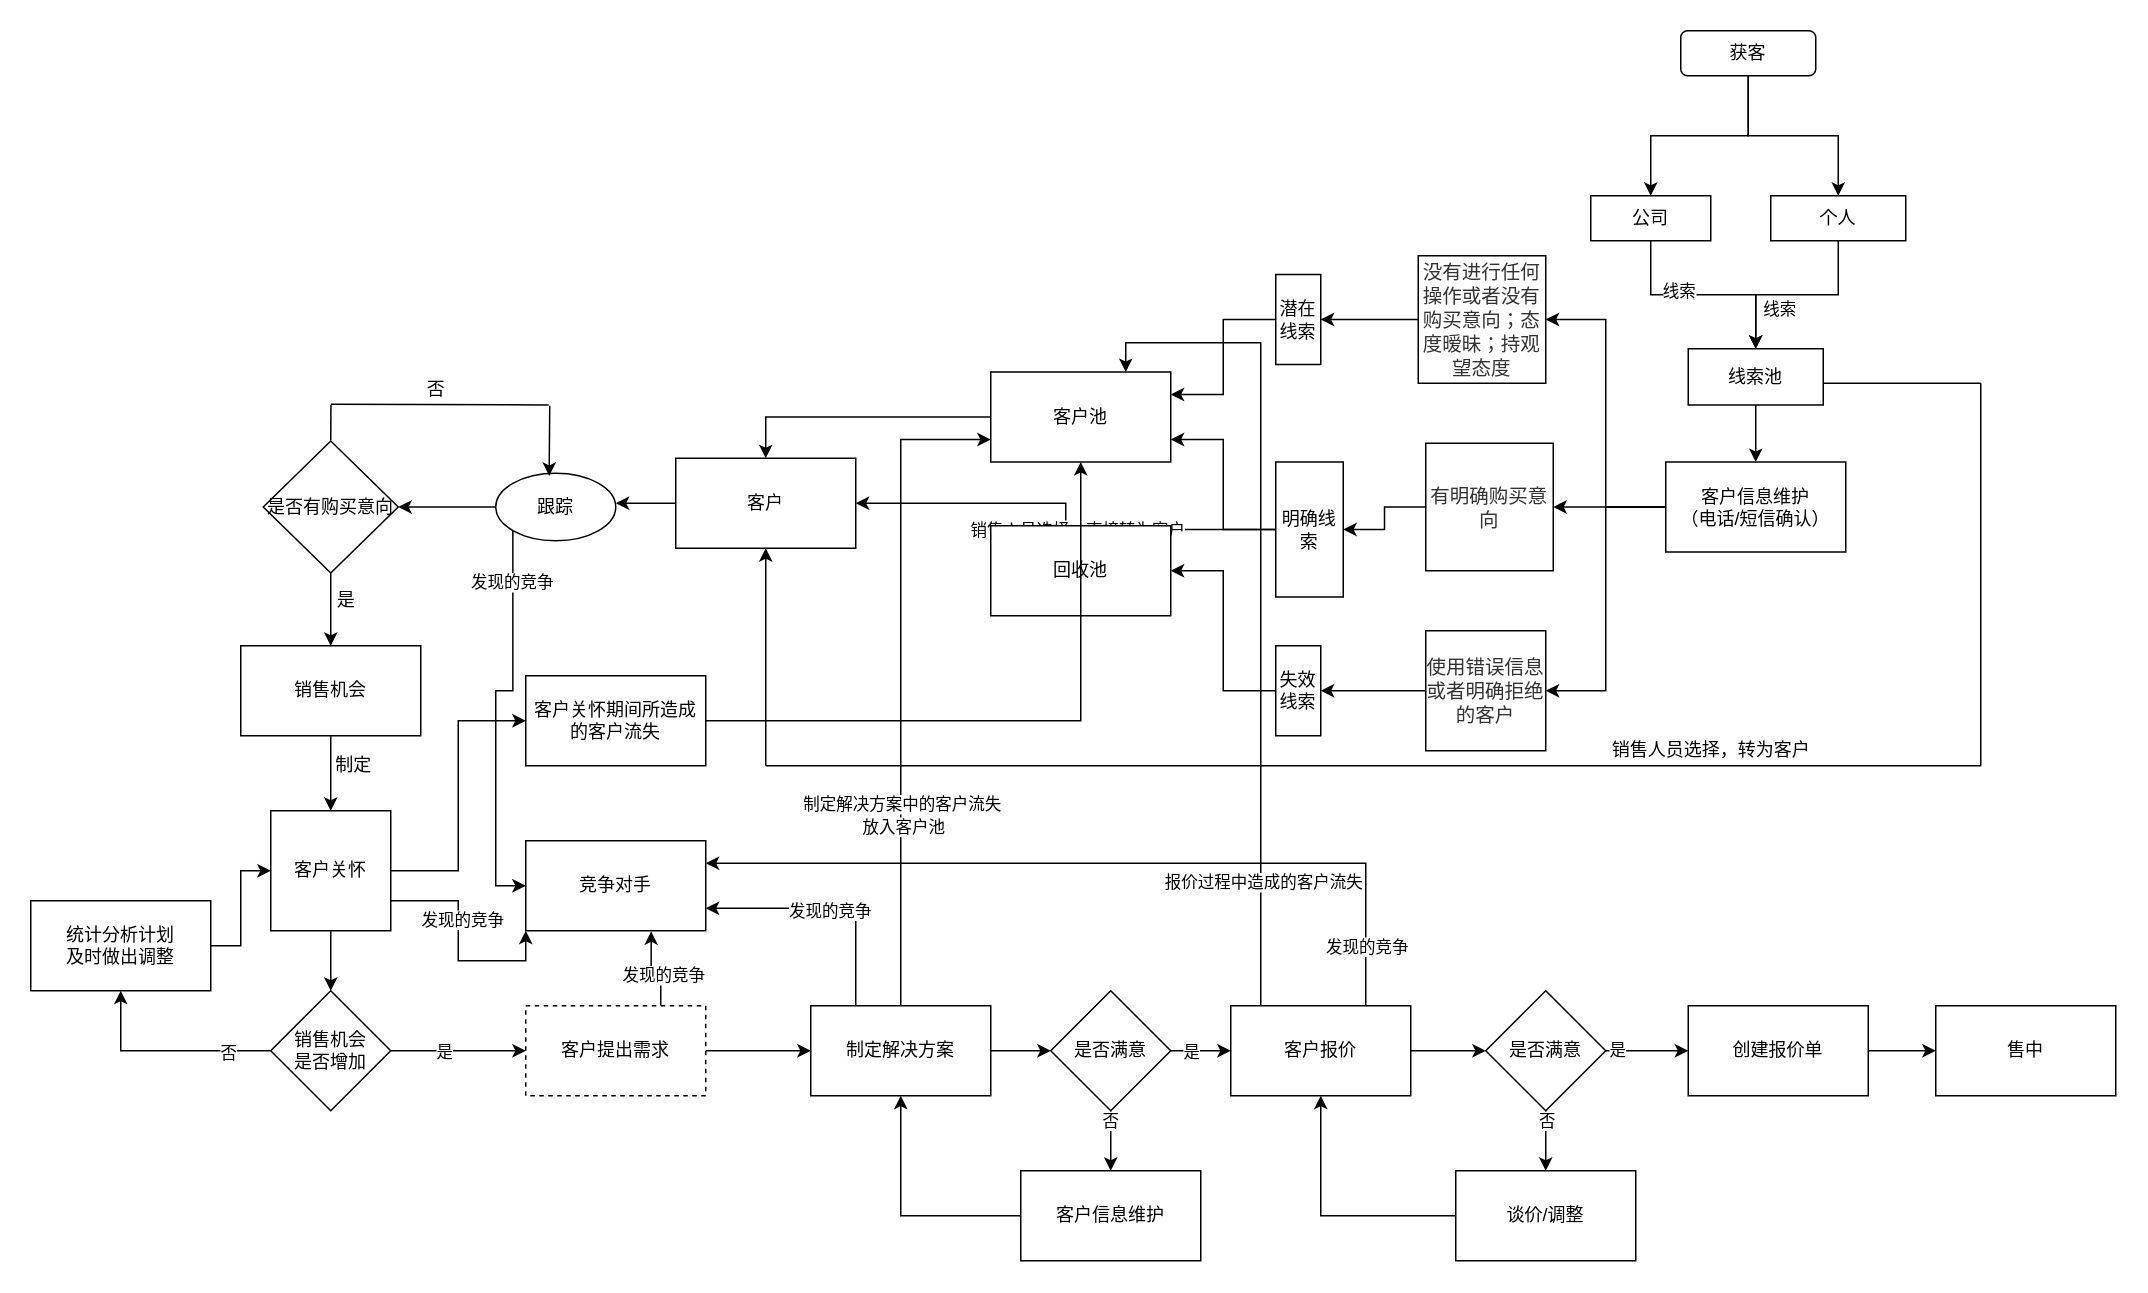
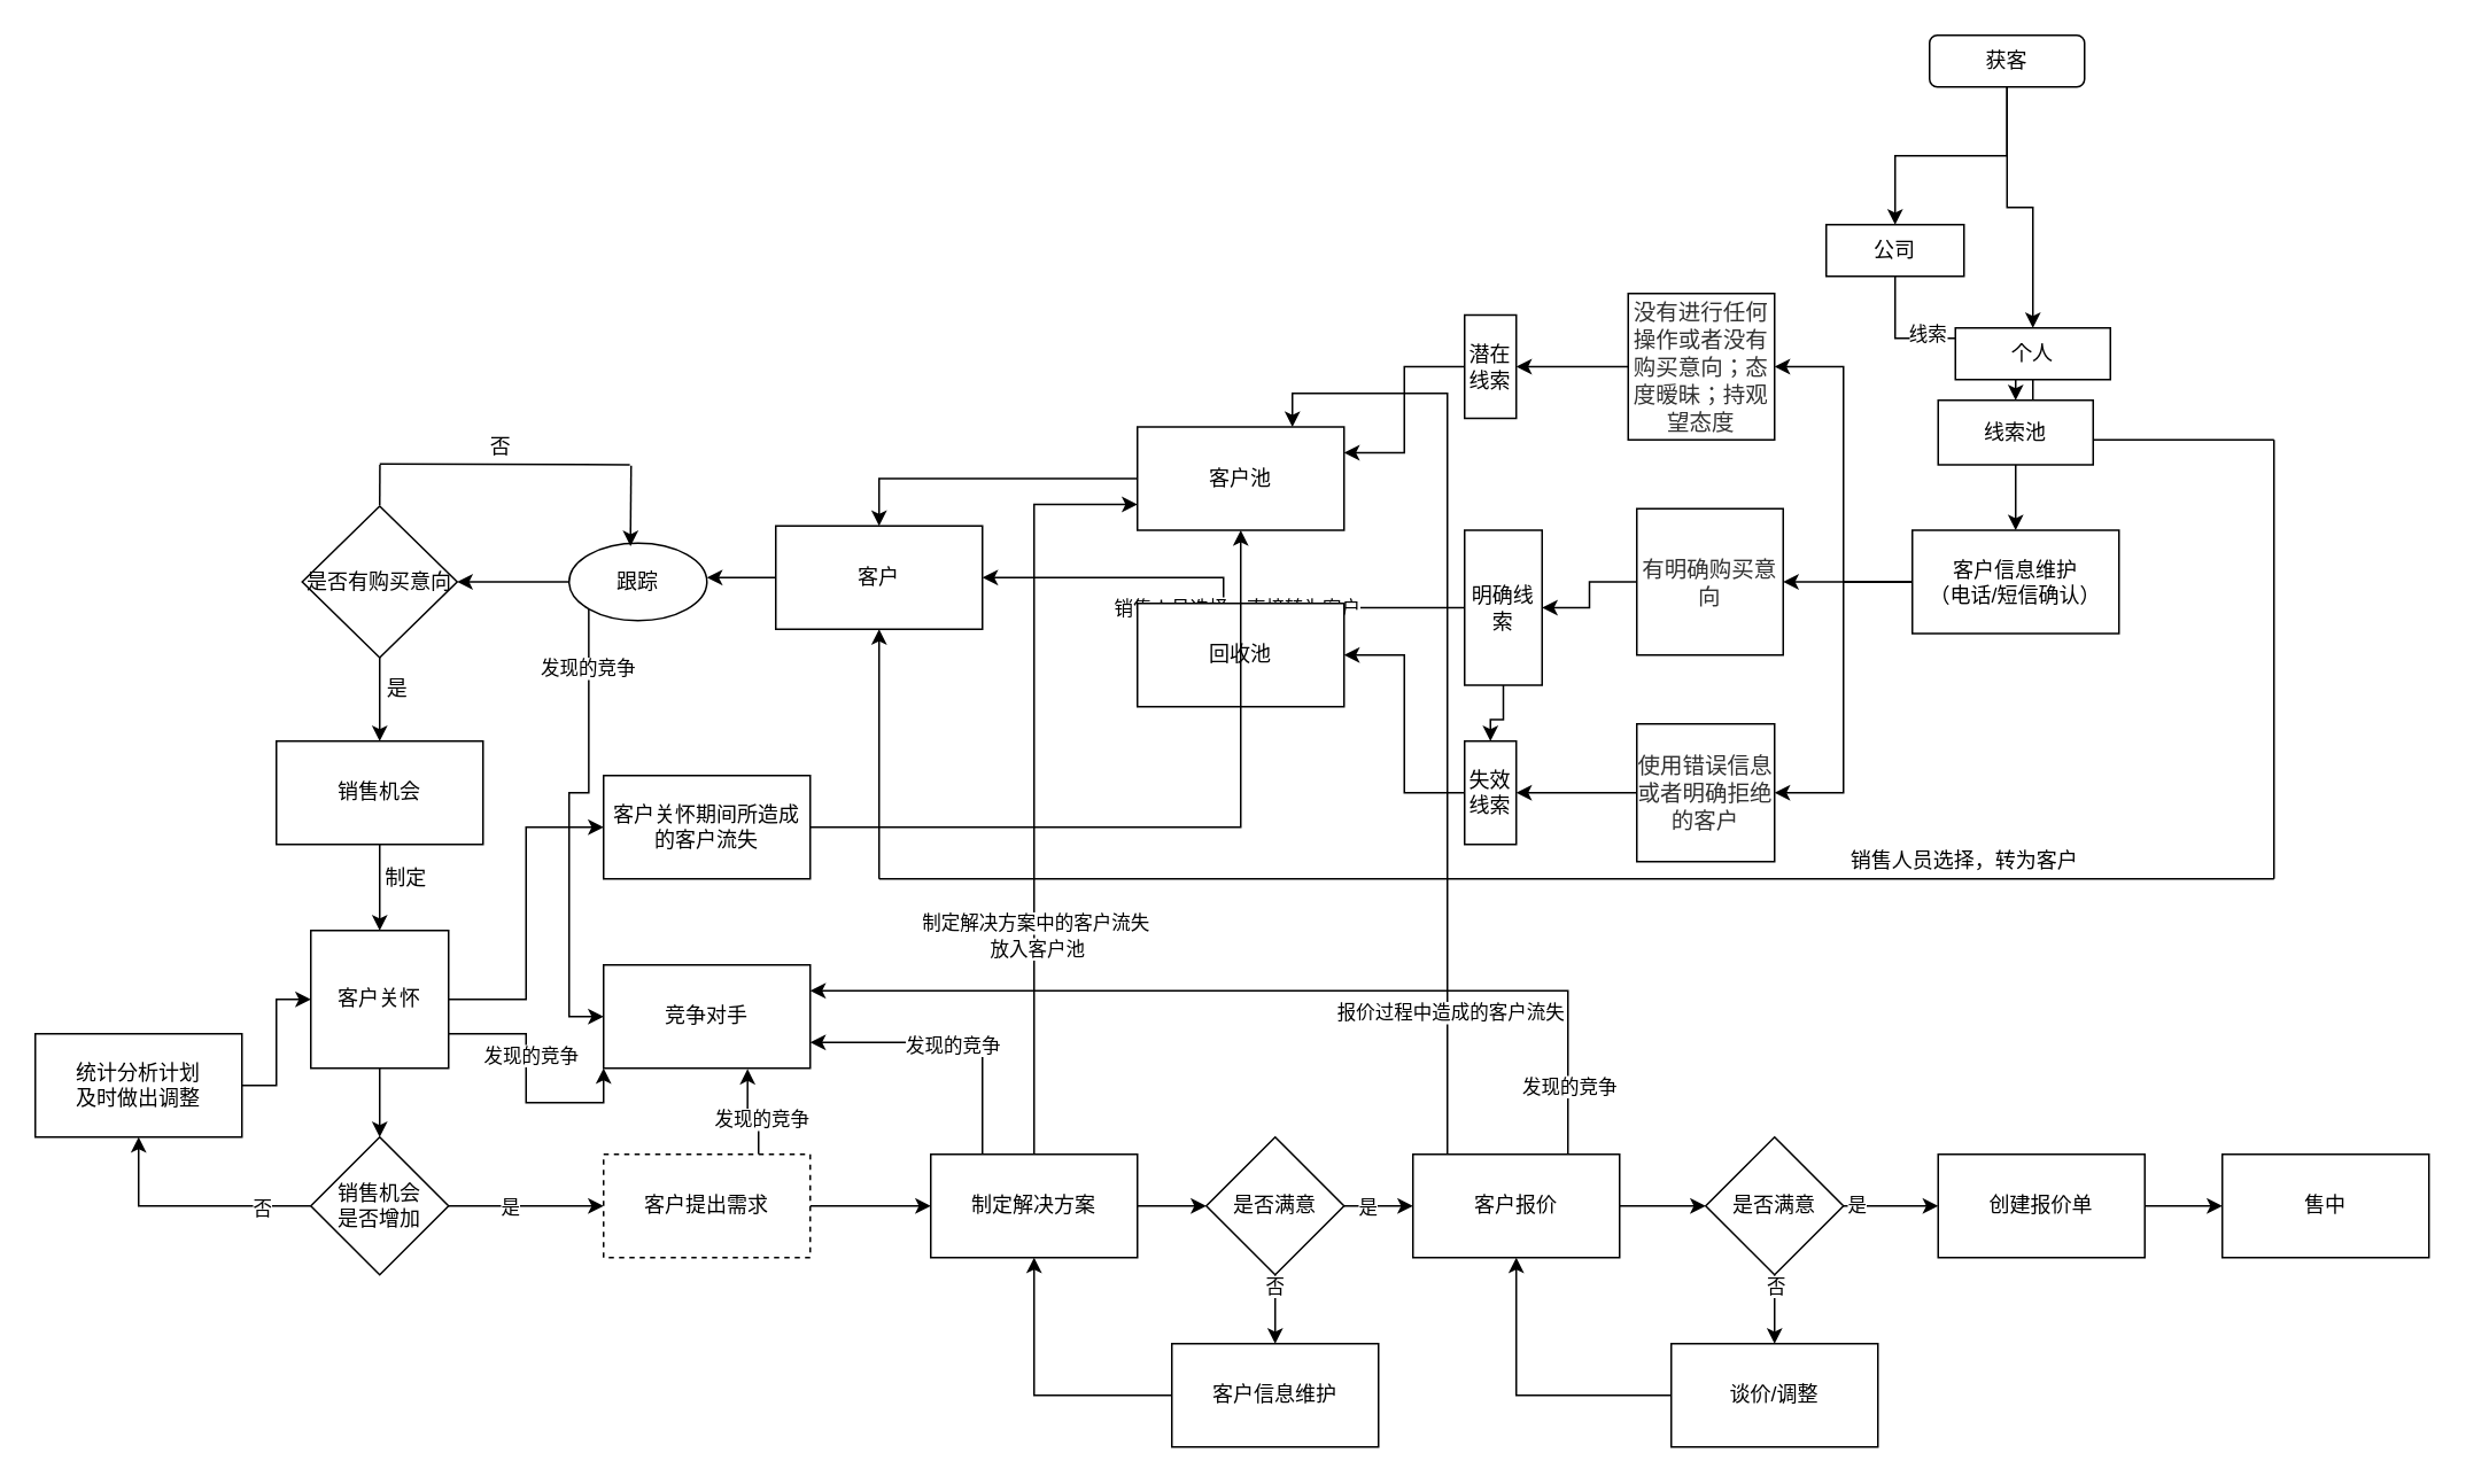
- <mxCell id="10" value="个人" style="rounded=0;whiteSpace=wrap;html=1;" vertex="1" parent="1"><mxGeometry x="1180" y="130" width="90" height="30" as="geometry" /></mxCell>
+ <mxCell id="10" value="个人" style="rounded=0;whiteSpace=wrap;html=1;" vertex="1" parent="1"><mxGeometry x="1135" y="190" width="90" height="30" as="geometry" /></mxCell>
- <mxCell id="25" style="edgeStyle=orthogonalEdgeStyle;rounded=0;orthogonalLoop=1;jettySize=auto;html=1;entryX=1;entryY=0.75;entryDx=0;entryDy=0;" edge="1" parent="1" source="28" target="33"><mxGeometry relative="1" as="geometry" /></mxCell>
+ <mxCell id="25" style="edgeStyle=orthogonalEdgeStyle;rounded=0;orthogonalLoop=1;jettySize=auto;html=1;" edge="1" parent="1" source="28" target="30"><mxGeometry relative="1" as="geometry" /></mxCell>
